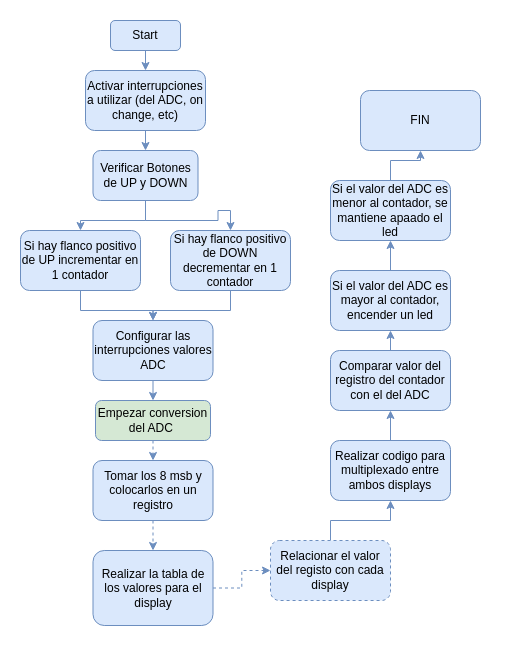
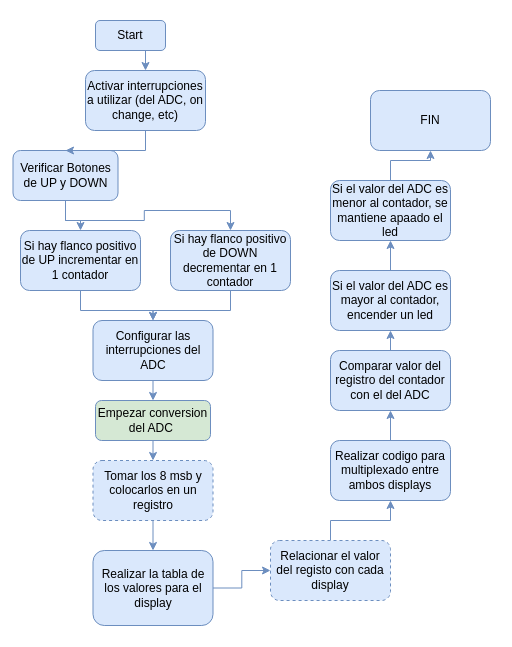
- <mxCell id="3" value="Start" style="rounded=1;whiteSpace=wrap;html=1;fillColor=#dae8fc;strokeColor=#6c8ebf;" vertex="1" parent="1"><mxGeometry x="110" y="20" width="70" height="30" as="geometry" /></mxCell>
+ <mxCell id="3" value="Start" style="rounded=1;whiteSpace=wrap;html=1;fillColor=#dae8fc;strokeColor=#6c8ebf;" vertex="1" parent="1"><mxGeometry x="95" y="20" width="70" height="30" as="geometry" /></mxCell>
- <mxCell id="31" value="FIN" style="rounded=1;whiteSpace=wrap;html=1;fillColor=#dae8fc;strokeColor=#6c8ebf;" vertex="1" parent="1"><mxGeometry x="360" y="90" width="120" height="60" as="geometry" /></mxCell>
+ <mxCell id="31" value="FIN" style="rounded=1;whiteSpace=wrap;html=1;fillColor=#dae8fc;strokeColor=#6c8ebf;" vertex="1" parent="1"><mxGeometry x="370" y="90" width="120" height="60" as="geometry" /></mxCell>
- <mxCell id="6" value="Verificar Botones de UP y DOWN" style="rounded=1;whiteSpace=wrap;html=1;fillColor=#dae8fc;strokeColor=#6c8ebf;" vertex="1" parent="1"><mxGeometry x="92.5" y="150" width="105" height="50" as="geometry" /></mxCell>
+ <mxCell id="6" value="Verificar Botones de UP y DOWN" style="rounded=1;whiteSpace=wrap;html=1;fillColor=#dae8fc;strokeColor=#6c8ebf;" vertex="1" parent="1"><mxGeometry x="12.5" y="150" width="105" height="50" as="geometry" /></mxCell>
- <mxCell id="18" value="Configurar las interrupciones valores ADC" style="rounded=1;whiteSpace=wrap;html=1;fillColor=#dae8fc;strokeColor=#6c8ebf;" vertex="1" parent="1"><mxGeometry x="92.5" y="320" width="120" height="60" as="geometry" /></mxCell>
+ <mxCell id="18" value="Configurar las interrupciones del ADC" style="rounded=1;whiteSpace=wrap;html=1;fillColor=#dae8fc;strokeColor=#6c8ebf;" vertex="1" parent="1"><mxGeometry x="92.5" y="320" width="120" height="60" as="geometry" /></mxCell>
- <mxCell id="13" style="edgeStyle=orthogonalEdgeStyle;rounded=0;orthogonalLoop=1;jettySize=auto;html=1;exitX=0.5;exitY=1;exitDx=0;exitDy=0;entryX=0.5;entryY=0;entryDx=0;entryDy=0;fillColor=#dae8fc;strokeColor=#6c8ebf;dashed=1;" edge="1" parent="1" source="14" target="16"><mxGeometry relative="1" as="geometry" /></mxCell>
+ <mxCell id="13" style="edgeStyle=orthogonalEdgeStyle;rounded=0;orthogonalLoop=1;jettySize=auto;html=1;exitX=0.5;exitY=1;exitDx=0;exitDy=0;entryX=0.5;entryY=0;entryDx=0;entryDy=0;fillColor=#dae8fc;strokeColor=#6c8ebf;" edge="1" parent="1" source="14" target="16"><mxGeometry relative="1" as="geometry" /></mxCell>
- <mxCell id="16" value="Tomar los 8 msb y colocarlos en un registro" style="rounded=1;whiteSpace=wrap;html=1;fillColor=#dae8fc;strokeColor=#6c8ebf;" vertex="1" parent="1"><mxGeometry x="92.5" y="460" width="120" height="60" as="geometry" /></mxCell>
+ <mxCell id="16" value="Tomar los 8 msb y colocarlos en un registro" style="rounded=1;whiteSpace=wrap;html=1;fillColor=#dae8fc;strokeColor=#6c8ebf;dashed=1;" vertex="1" parent="1"><mxGeometry x="92.5" y="460" width="120" height="60" as="geometry" /></mxCell>
- <mxCell id="15" style="edgeStyle=orthogonalEdgeStyle;rounded=0;orthogonalLoop=1;jettySize=auto;html=1;exitX=0.5;exitY=1;exitDx=0;exitDy=0;entryX=0.5;entryY=0;entryDx=0;entryDy=0;fillColor=#dae8fc;strokeColor=#6c8ebf;dashed=1;" edge="1" parent="1" source="16" target="20"><mxGeometry relative="1" as="geometry" /></mxCell>
+ <mxCell id="15" style="edgeStyle=orthogonalEdgeStyle;rounded=0;orthogonalLoop=1;jettySize=auto;html=1;exitX=0.5;exitY=1;exitDx=0;exitDy=0;entryX=0.5;entryY=0;entryDx=0;entryDy=0;fillColor=#dae8fc;strokeColor=#6c8ebf;" edge="1" parent="1" source="16" target="20"><mxGeometry relative="1" as="geometry" /></mxCell>
- <mxCell id="19" style="edgeStyle=orthogonalEdgeStyle;rounded=0;orthogonalLoop=1;jettySize=auto;html=1;exitX=1;exitY=0.5;exitDx=0;exitDy=0;entryX=0;entryY=0.5;entryDx=0;entryDy=0;fillColor=#dae8fc;strokeColor=#6c8ebf;dashed=1;" edge="1" parent="1" source="20" target="22"><mxGeometry relative="1" as="geometry" /></mxCell>
+ <mxCell id="19" style="edgeStyle=orthogonalEdgeStyle;rounded=0;orthogonalLoop=1;jettySize=auto;html=1;exitX=1;exitY=0.5;exitDx=0;exitDy=0;entryX=0;entryY=0.5;entryDx=0;entryDy=0;fillColor=#dae8fc;strokeColor=#6c8ebf;" edge="1" parent="1" source="20" target="22"><mxGeometry relative="1" as="geometry" /></mxCell>
